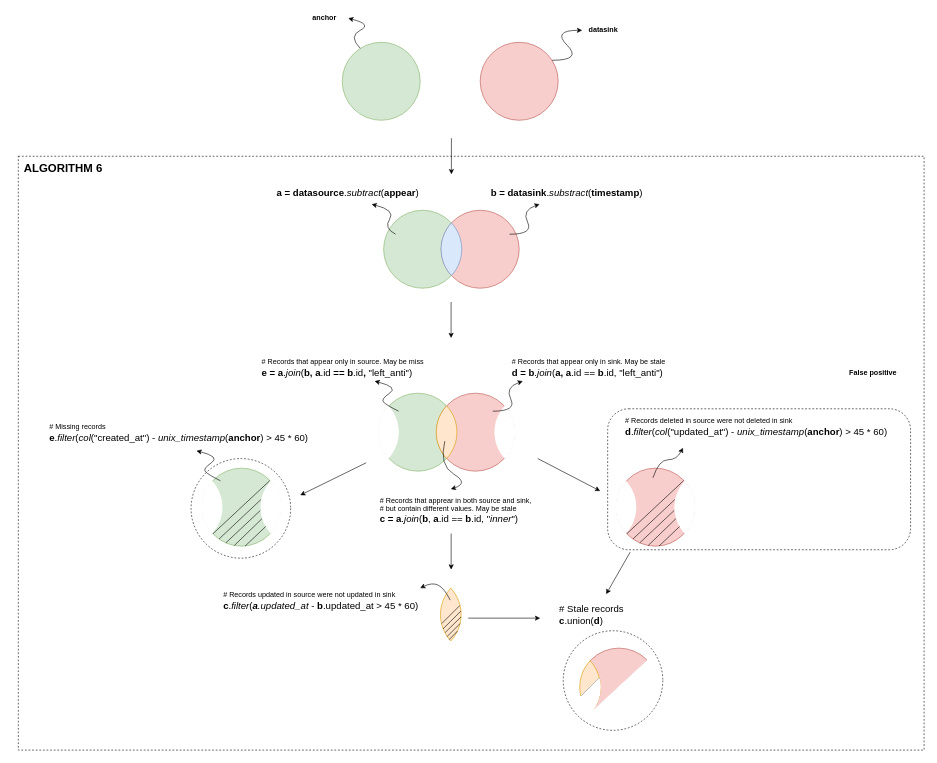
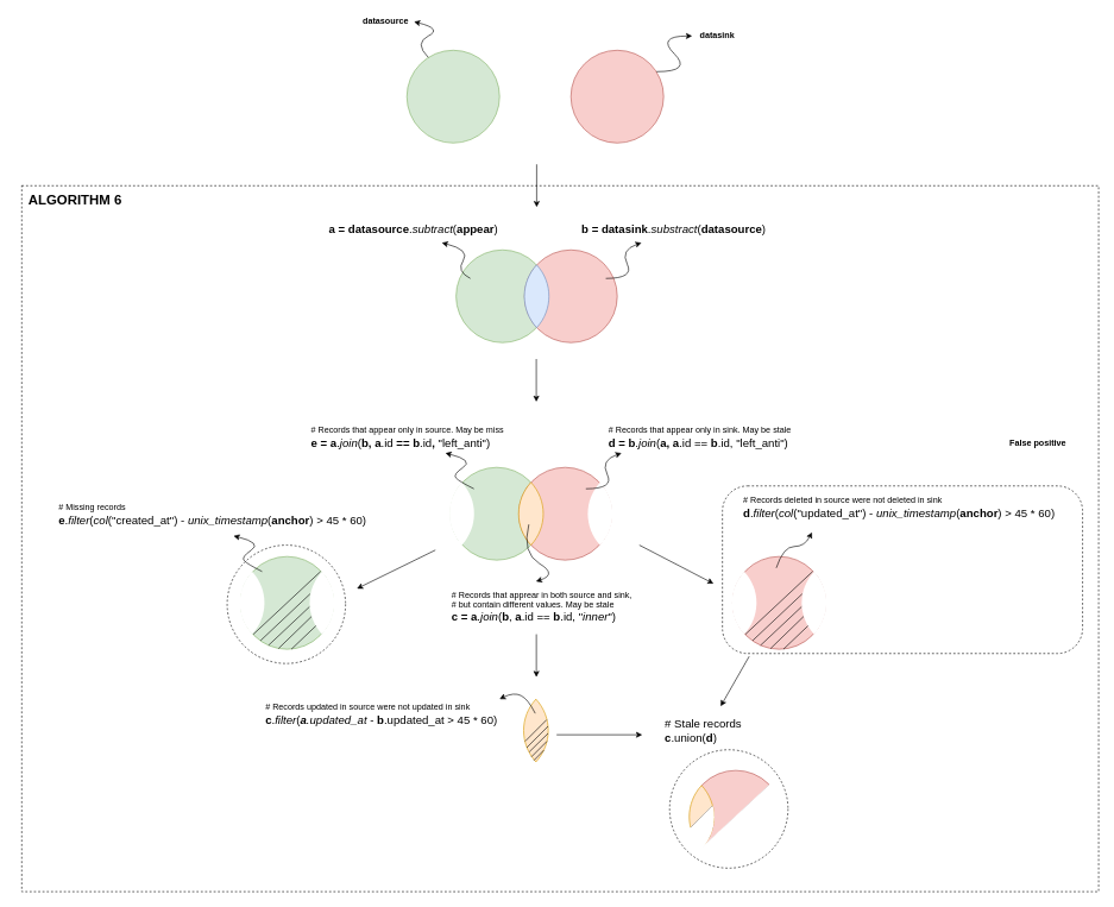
- <mxCell id="23" value="anchor" style="text;html=1;align=center;verticalAlign=middle;resizable=0;points=[];autosize=1;strokeColor=none;fontStyle=1" parent="1" vertex="1"><mxGeometry x="500" y="20" width="80" height="20" as="geometry" /></mxCell>
+ <mxCell id="23" value="datasource" style="text;html=1;align=center;verticalAlign=middle;resizable=0;points=[];autosize=1;strokeColor=none;fontStyle=1" parent="1" vertex="1"><mxGeometry x="500" y="20" width="80" height="20" as="geometry" /></mxCell>
- <mxCell id="31" value="&lt;b style=&quot;font-size: 16px;&quot;&gt;b = datasink&lt;/b&gt;.&lt;i style=&quot;font-size: 16px;&quot;&gt;substract&lt;/i&gt;(&lt;b style=&quot;font-size: 16px;&quot;&gt;timestamp&lt;/b&gt;)" style="text;html=1;align=center;verticalAlign=middle;resizable=0;points=[];autosize=1;strokeColor=none;fontSize=16;" parent="1" vertex="1"><mxGeometry x="809" y="310" width="270" height="20" as="geometry" /></mxCell>
+ <mxCell id="31" value="&lt;b style=&quot;font-size: 16px;&quot;&gt;b = datasink&lt;/b&gt;.&lt;i style=&quot;font-size: 16px;&quot;&gt;substract&lt;/i&gt;(&lt;b style=&quot;font-size: 16px;&quot;&gt;datasource&lt;/b&gt;)" style="text;html=1;align=center;verticalAlign=middle;resizable=0;points=[];autosize=1;strokeColor=none;fontSize=16;" parent="1" vertex="1"><mxGeometry x="809" y="310" width="270" height="20" as="geometry" /></mxCell>
